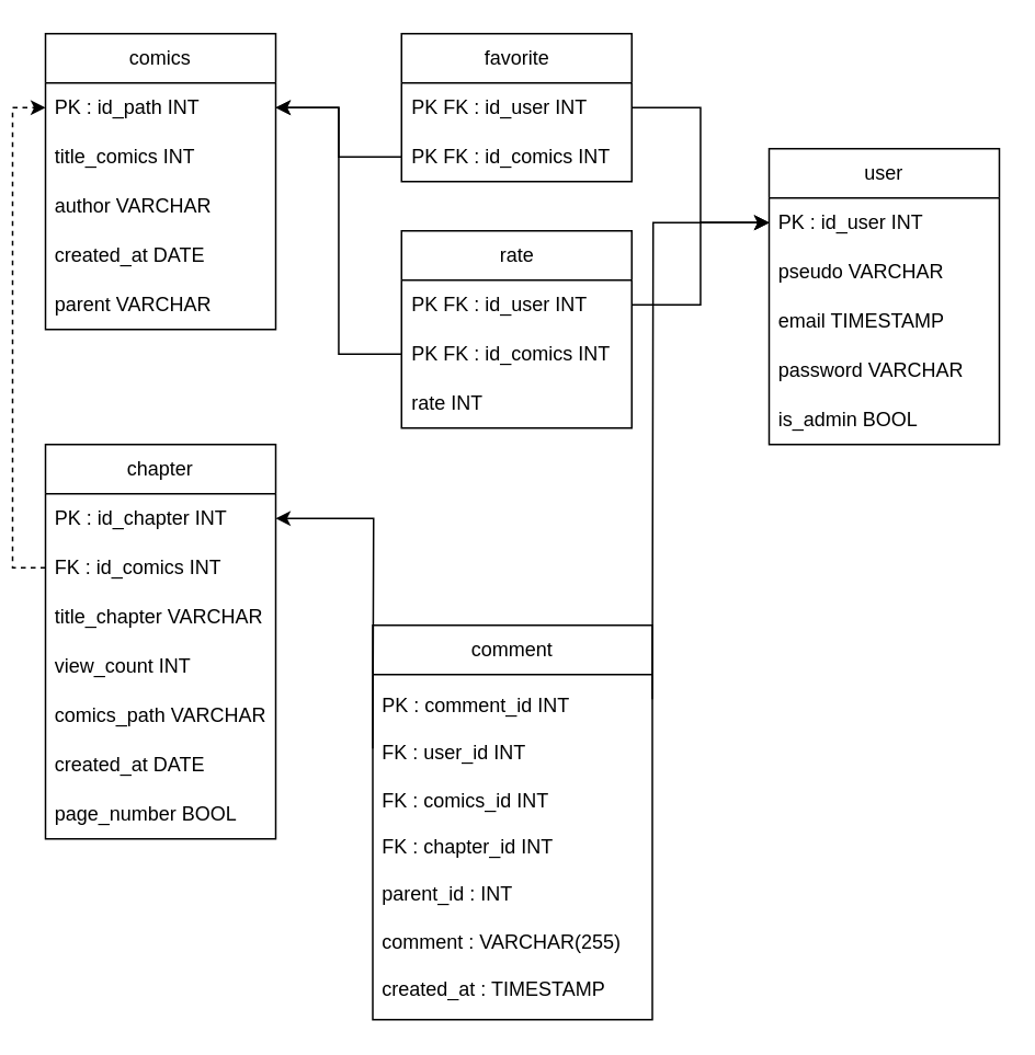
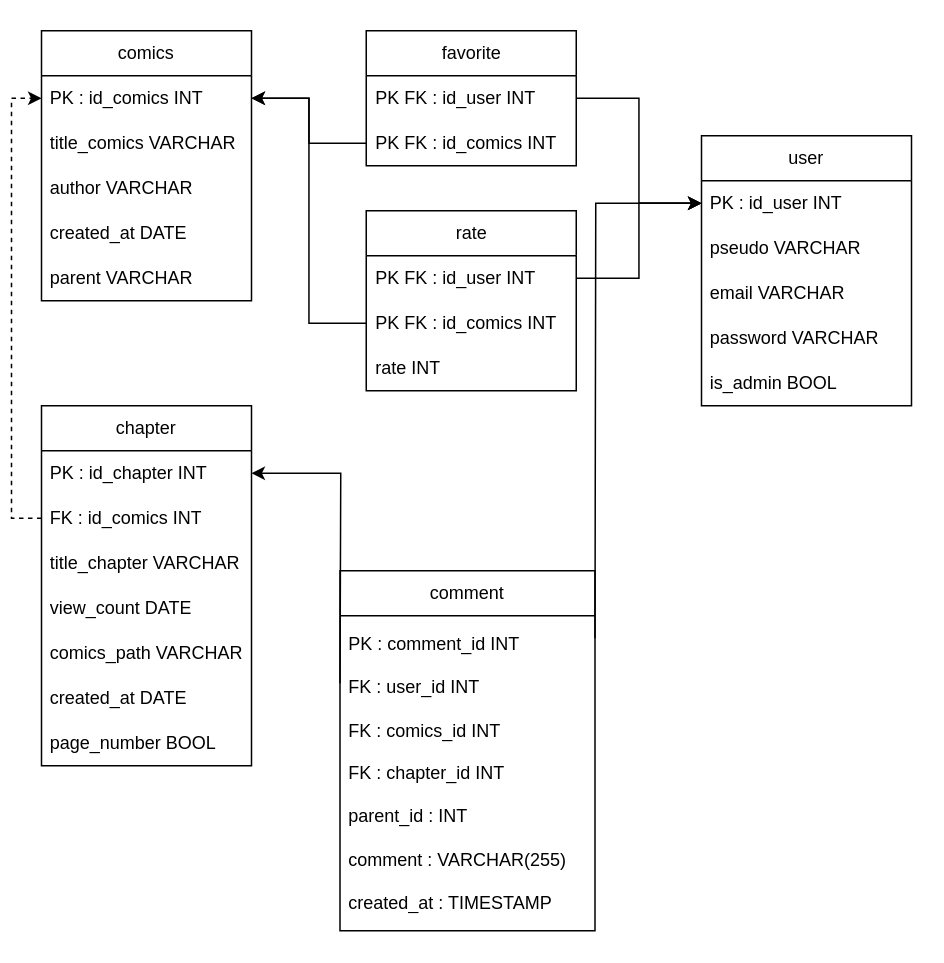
- <mxCell id="3" value="PK : id_path INT" style="text;strokeColor=none;fillColor=none;align=left;verticalAlign=middle;spacingLeft=4;spacingRight=4;overflow=hidden;points=[[0,0.5],[1,0.5]];portConstraint=eastwest;rotatable=0;whiteSpace=wrap;html=1;" parent="2" vertex="1"><mxGeometry y="30" width="140" height="30" as="geometry" /></mxCell>
+ <mxCell id="3" value="PK : id_comics INT" style="text;strokeColor=none;fillColor=none;align=left;verticalAlign=middle;spacingLeft=4;spacingRight=4;overflow=hidden;points=[[0,0.5],[1,0.5]];portConstraint=eastwest;rotatable=0;whiteSpace=wrap;html=1;" parent="2" vertex="1"><mxGeometry y="30" width="140" height="30" as="geometry" /></mxCell>
- <mxCell id="4" value="title_comics INT" style="text;strokeColor=none;fillColor=none;align=left;verticalAlign=middle;spacingLeft=4;spacingRight=4;overflow=hidden;points=[[0,0.5],[1,0.5]];portConstraint=eastwest;rotatable=0;whiteSpace=wrap;html=1;" parent="2" vertex="1"><mxGeometry y="60" width="140" height="30" as="geometry" /></mxCell>
+ <mxCell id="4" value="title_comics VARCHAR" style="text;strokeColor=none;fillColor=none;align=left;verticalAlign=middle;spacingLeft=4;spacingRight=4;overflow=hidden;points=[[0,0.5],[1,0.5]];portConstraint=eastwest;rotatable=0;whiteSpace=wrap;html=1;" parent="2" vertex="1"><mxGeometry y="60" width="140" height="30" as="geometry" /></mxCell>
- <mxCell id="20" value="email TIMESTAMP" style="text;strokeColor=none;fillColor=none;align=left;verticalAlign=middle;spacingLeft=4;spacingRight=4;overflow=hidden;points=[[0,0.5],[1,0.5]];portConstraint=eastwest;rotatable=0;whiteSpace=wrap;html=1;" parent="17" vertex="1"><mxGeometry y="90" width="140" height="30" as="geometry" /></mxCell>
+ <mxCell id="20" value="email VARCHAR" style="text;strokeColor=none;fillColor=none;align=left;verticalAlign=middle;spacingLeft=4;spacingRight=4;overflow=hidden;points=[[0,0.5],[1,0.5]];portConstraint=eastwest;rotatable=0;whiteSpace=wrap;html=1;" parent="17" vertex="1"><mxGeometry y="90" width="140" height="30" as="geometry" /></mxCell>
- <mxCell id="12" value="view_count INT" style="text;strokeColor=none;fillColor=none;align=left;verticalAlign=middle;spacingLeft=4;spacingRight=4;overflow=hidden;points=[[0,0.5],[1,0.5]];portConstraint=eastwest;rotatable=0;whiteSpace=wrap;html=1;" parent="8" vertex="1"><mxGeometry y="120" width="140" height="30" as="geometry" /></mxCell>
+ <mxCell id="12" value="view_count DATE" style="text;strokeColor=none;fillColor=none;align=left;verticalAlign=middle;spacingLeft=4;spacingRight=4;overflow=hidden;points=[[0,0.5],[1,0.5]];portConstraint=eastwest;rotatable=0;whiteSpace=wrap;html=1;" parent="8" vertex="1"><mxGeometry y="120" width="140" height="30" as="geometry" /></mxCell>
